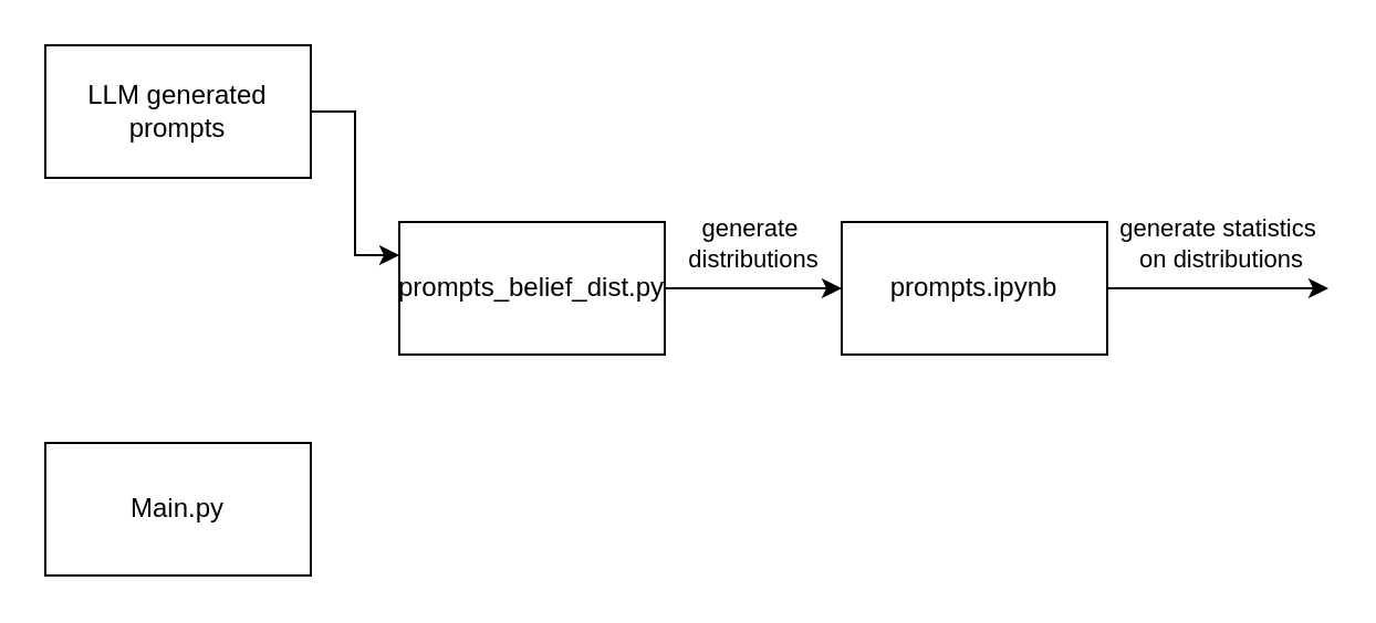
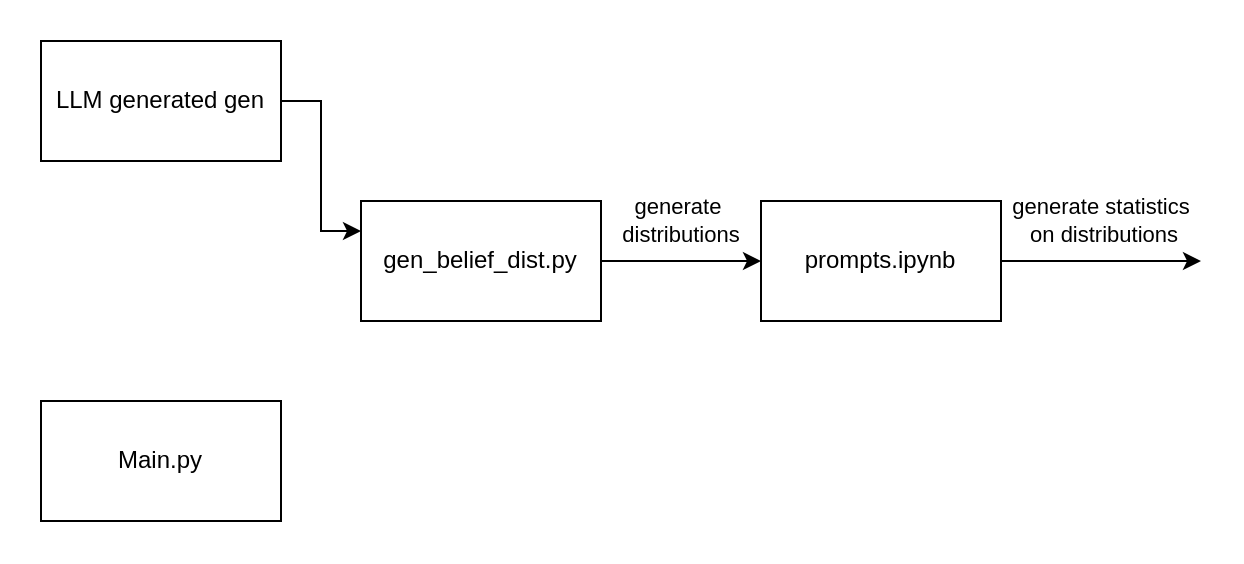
- <mxCell id="3" value="LLM generated prompts" style="rounded=0;whiteSpace=wrap;html=1;" parent="1" vertex="1"><mxGeometry x="20" y="20" width="120" height="60" as="geometry" /></mxCell>
+ <mxCell id="3" value="LLM generated gen" style="rounded=0;whiteSpace=wrap;html=1;" parent="1" vertex="1"><mxGeometry x="20" y="20" width="120" height="60" as="geometry" /></mxCell>
- <mxCell id="6" value="prompts_belief_dist.py" style="rounded=0;whiteSpace=wrap;html=1;" parent="1" vertex="1"><mxGeometry x="180" y="100" width="120" height="60" as="geometry" /></mxCell>
+ <mxCell id="6" value="gen_belief_dist.py" style="rounded=0;whiteSpace=wrap;html=1;" parent="1" vertex="1"><mxGeometry x="180" y="100" width="120" height="60" as="geometry" /></mxCell>
